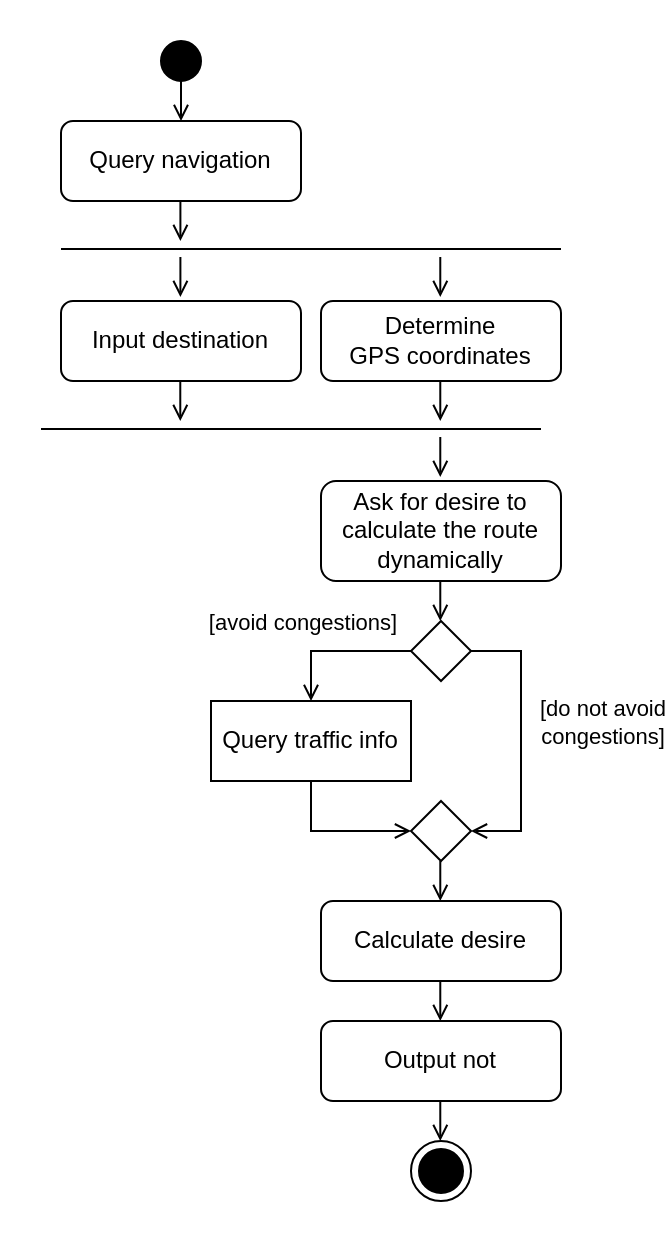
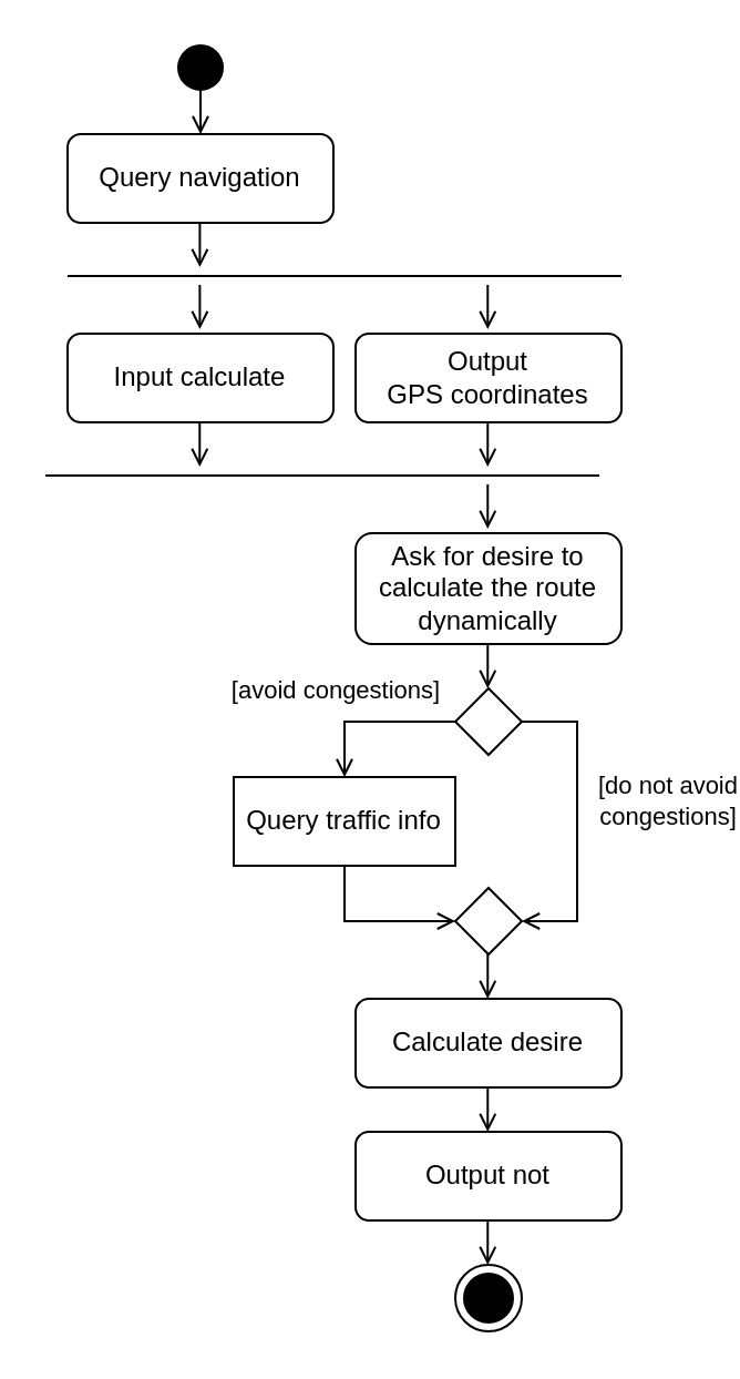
- <mxCell id="5" value="Input destination" style="rounded=1;whiteSpace=wrap;html=1;fillColor=#FFFFFF;" vertex="1" parent="1"><mxGeometry x="30" y="150" width="120" height="40" as="geometry" /></mxCell>
+ <mxCell id="5" value="Input calculate" style="rounded=1;whiteSpace=wrap;html=1;fillColor=#FFFFFF;" vertex="1" parent="1"><mxGeometry x="30" y="150" width="120" height="40" as="geometry" /></mxCell>
- <mxCell id="6" value="Determine&lt;br&gt;GPS coordinates" style="rounded=1;whiteSpace=wrap;html=1;fillColor=#FFFFFF;" vertex="1" parent="1"><mxGeometry x="160" y="150" width="120" height="40" as="geometry" /></mxCell>
+ <mxCell id="6" value="Output&lt;br&gt;GPS coordinates" style="rounded=1;whiteSpace=wrap;html=1;fillColor=#FFFFFF;" vertex="1" parent="1"><mxGeometry x="160" y="150" width="120" height="40" as="geometry" /></mxCell>
